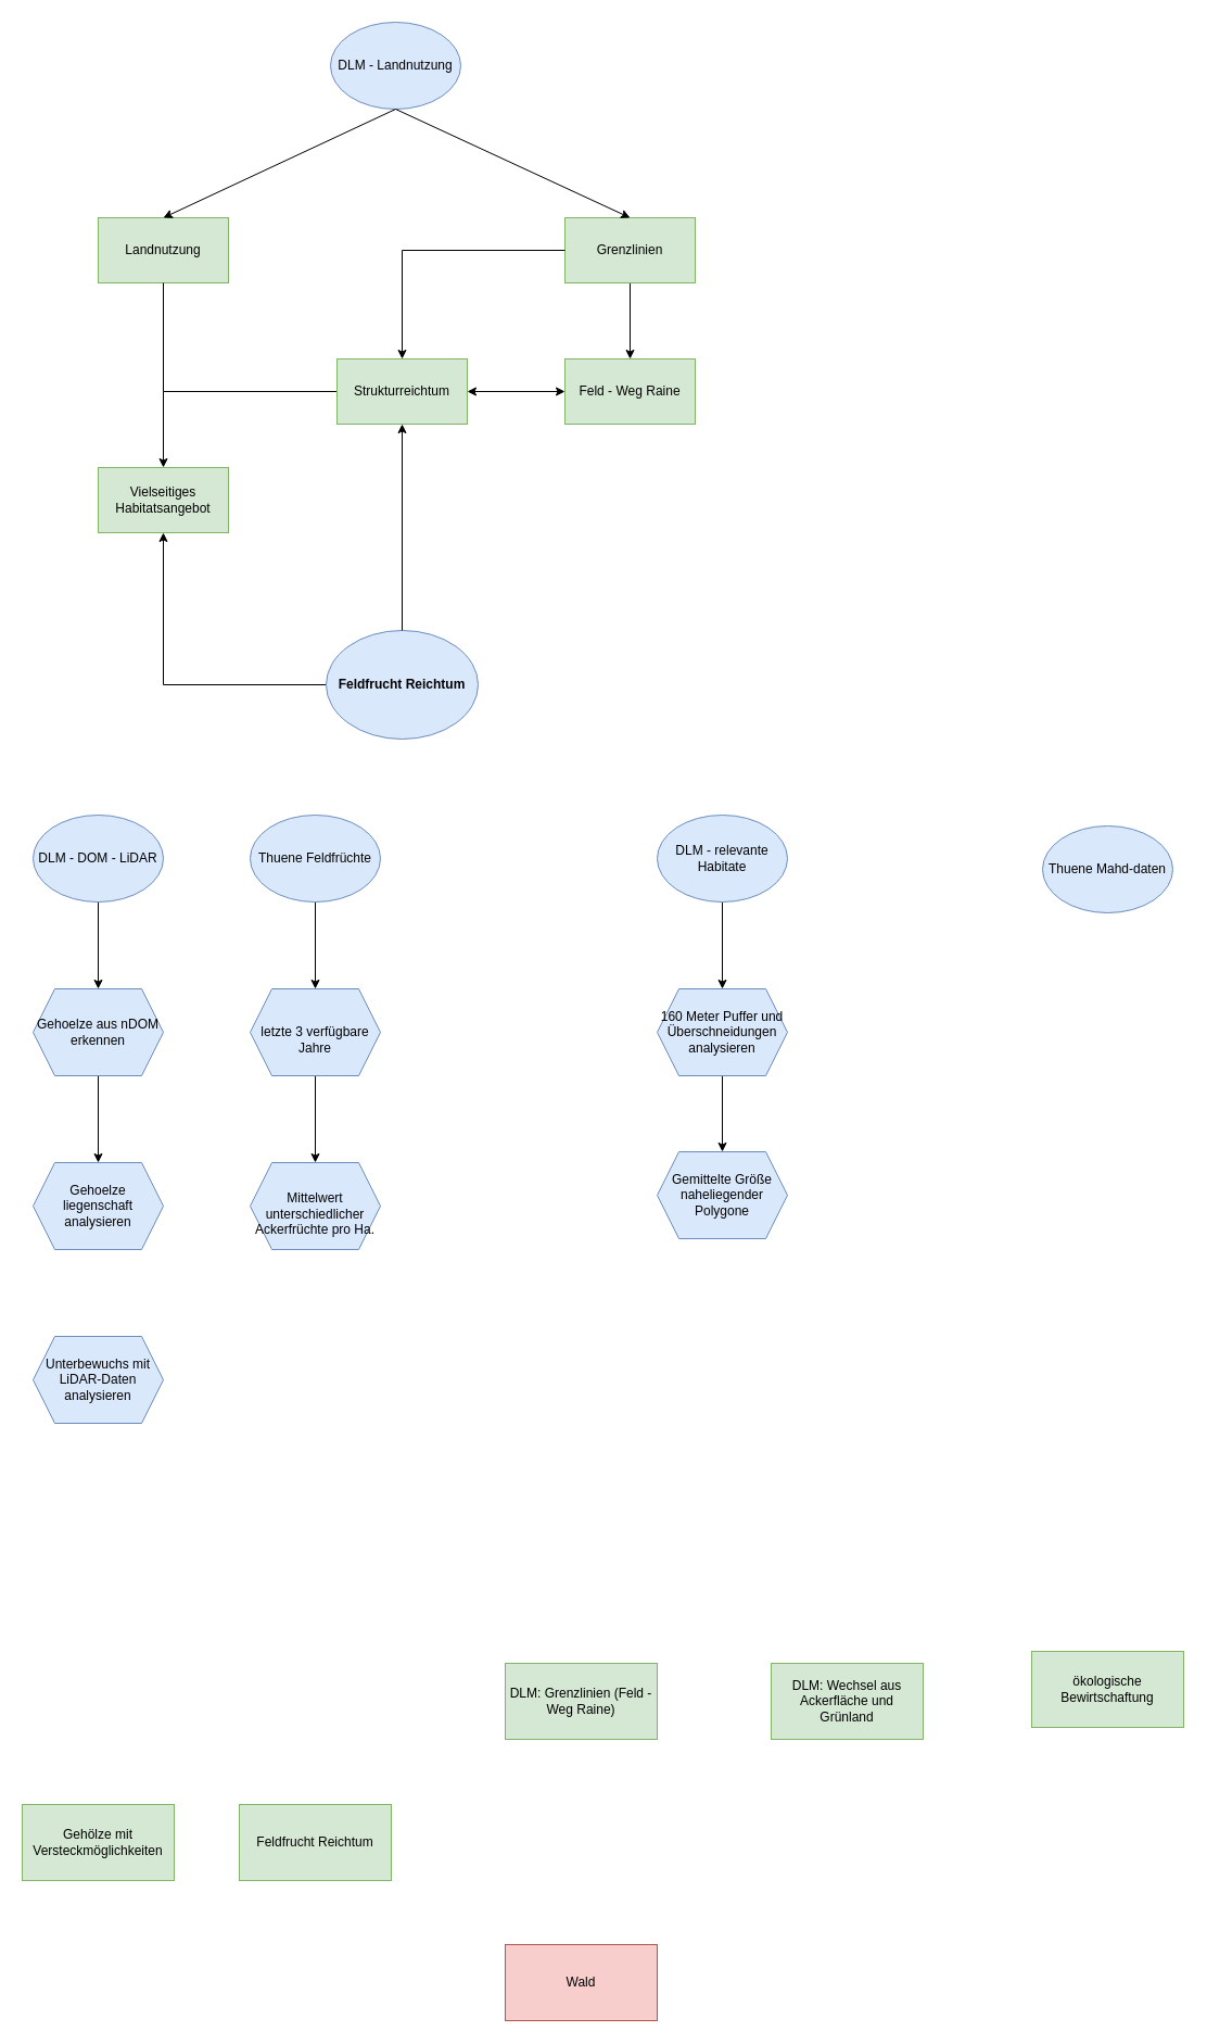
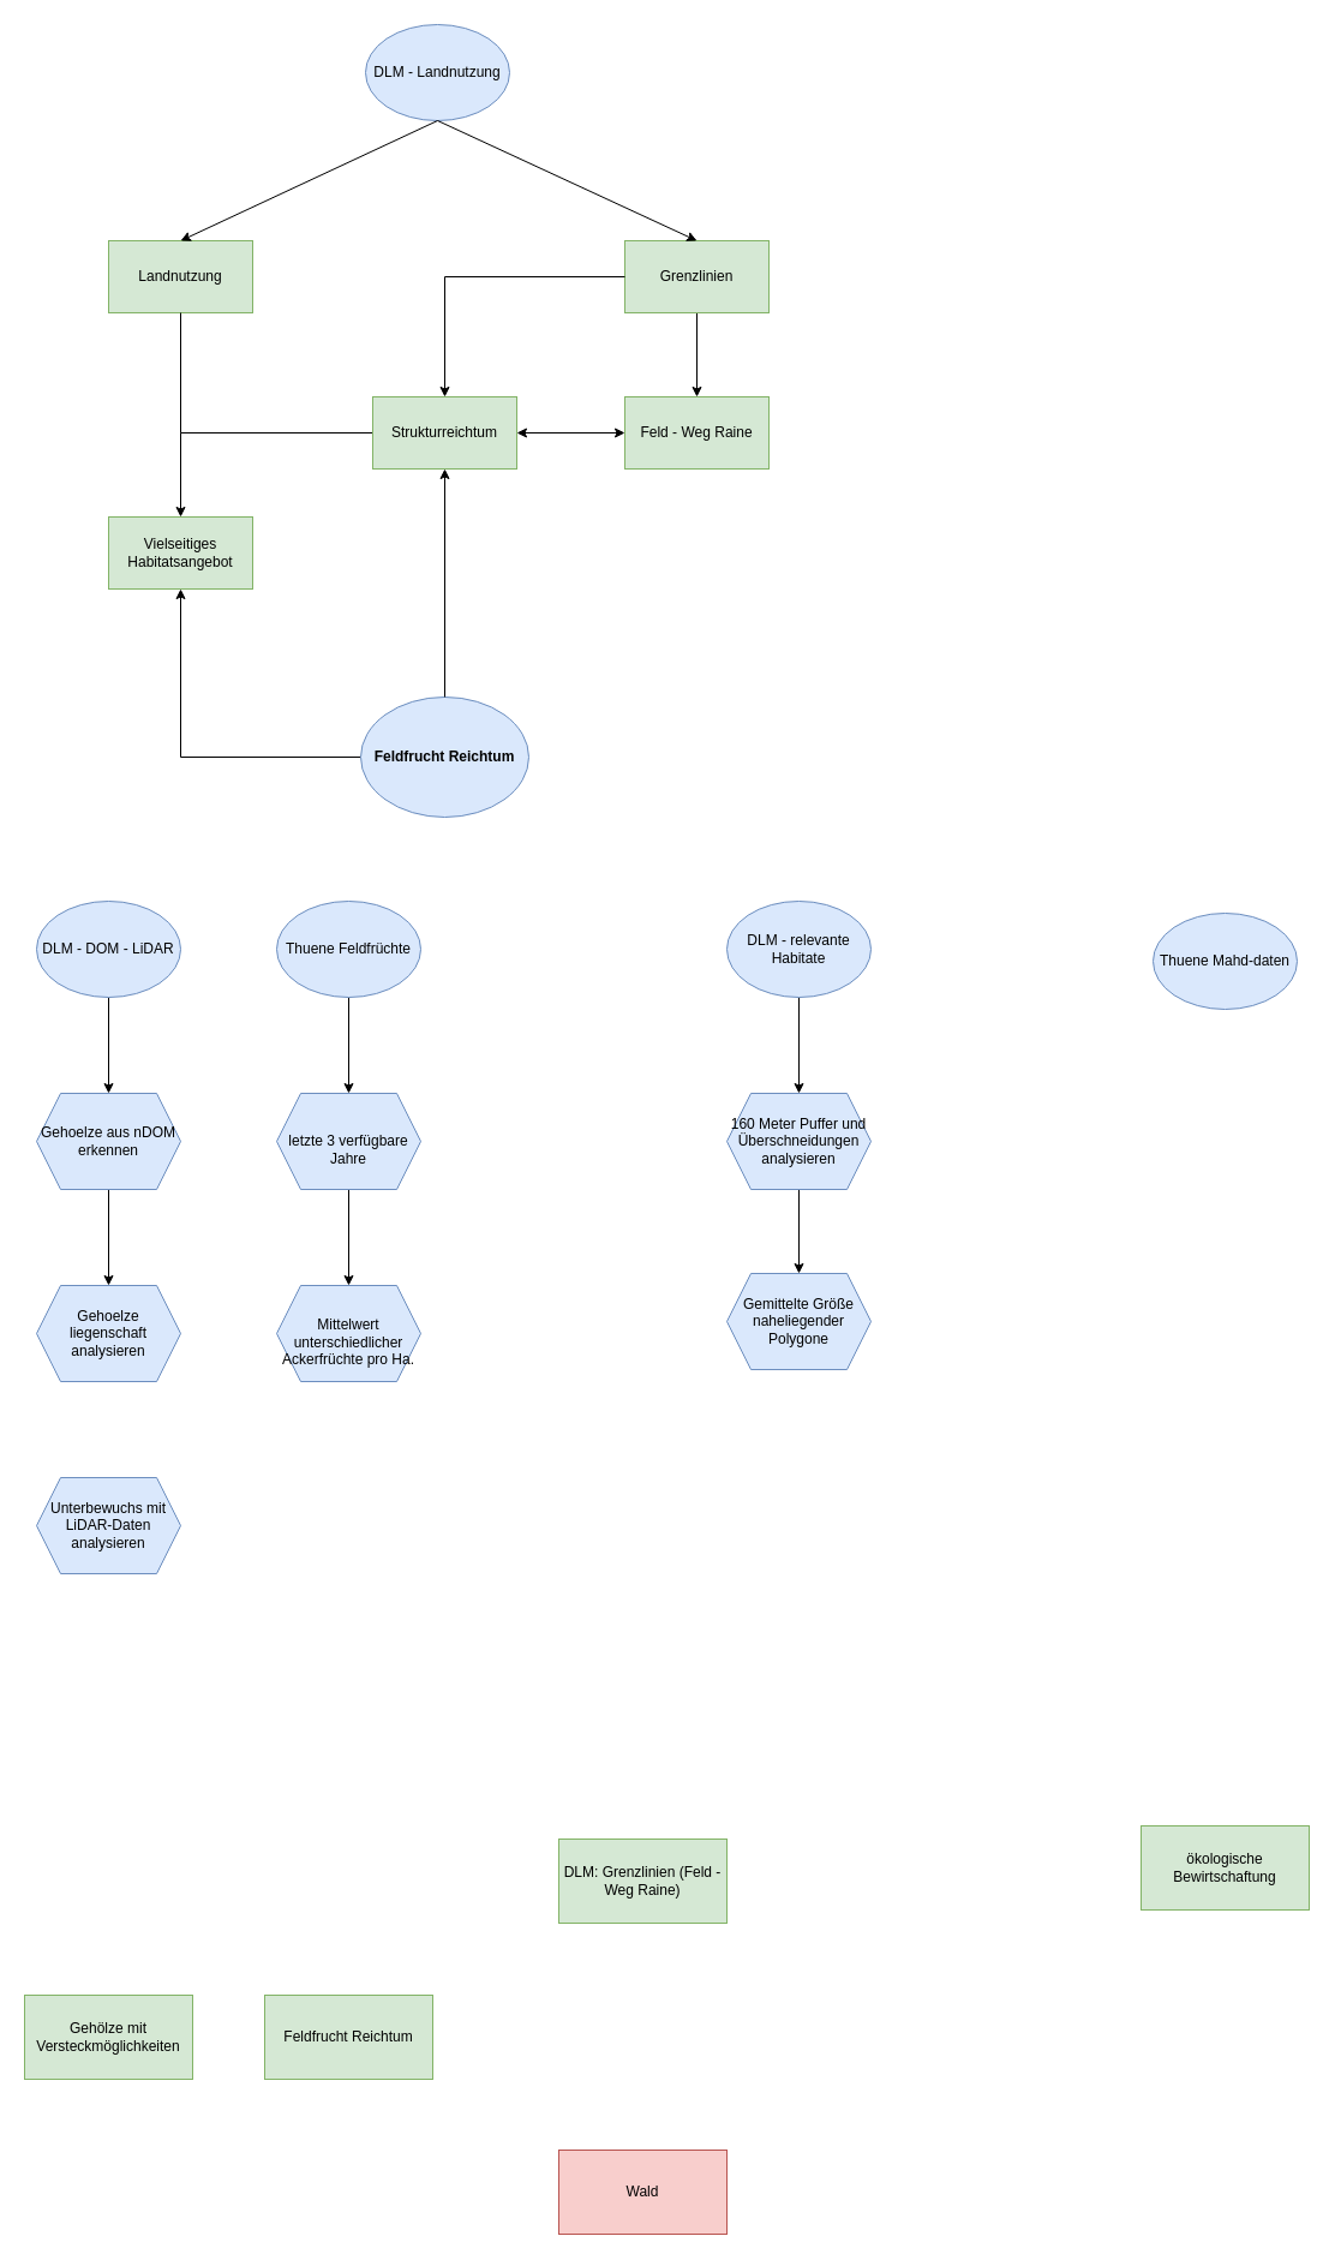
- <mxCell id="22" value="DLM: Wechsel aus Ackerfläche und Grünland" style="rounded=0;whiteSpace=wrap;html=1;fillColor=#d5e8d4;strokeColor=#82b366;" parent="1" vertex="1"><mxGeometry x="710" y="1531" width="140" height="70" as="geometry" /></mxCell>
